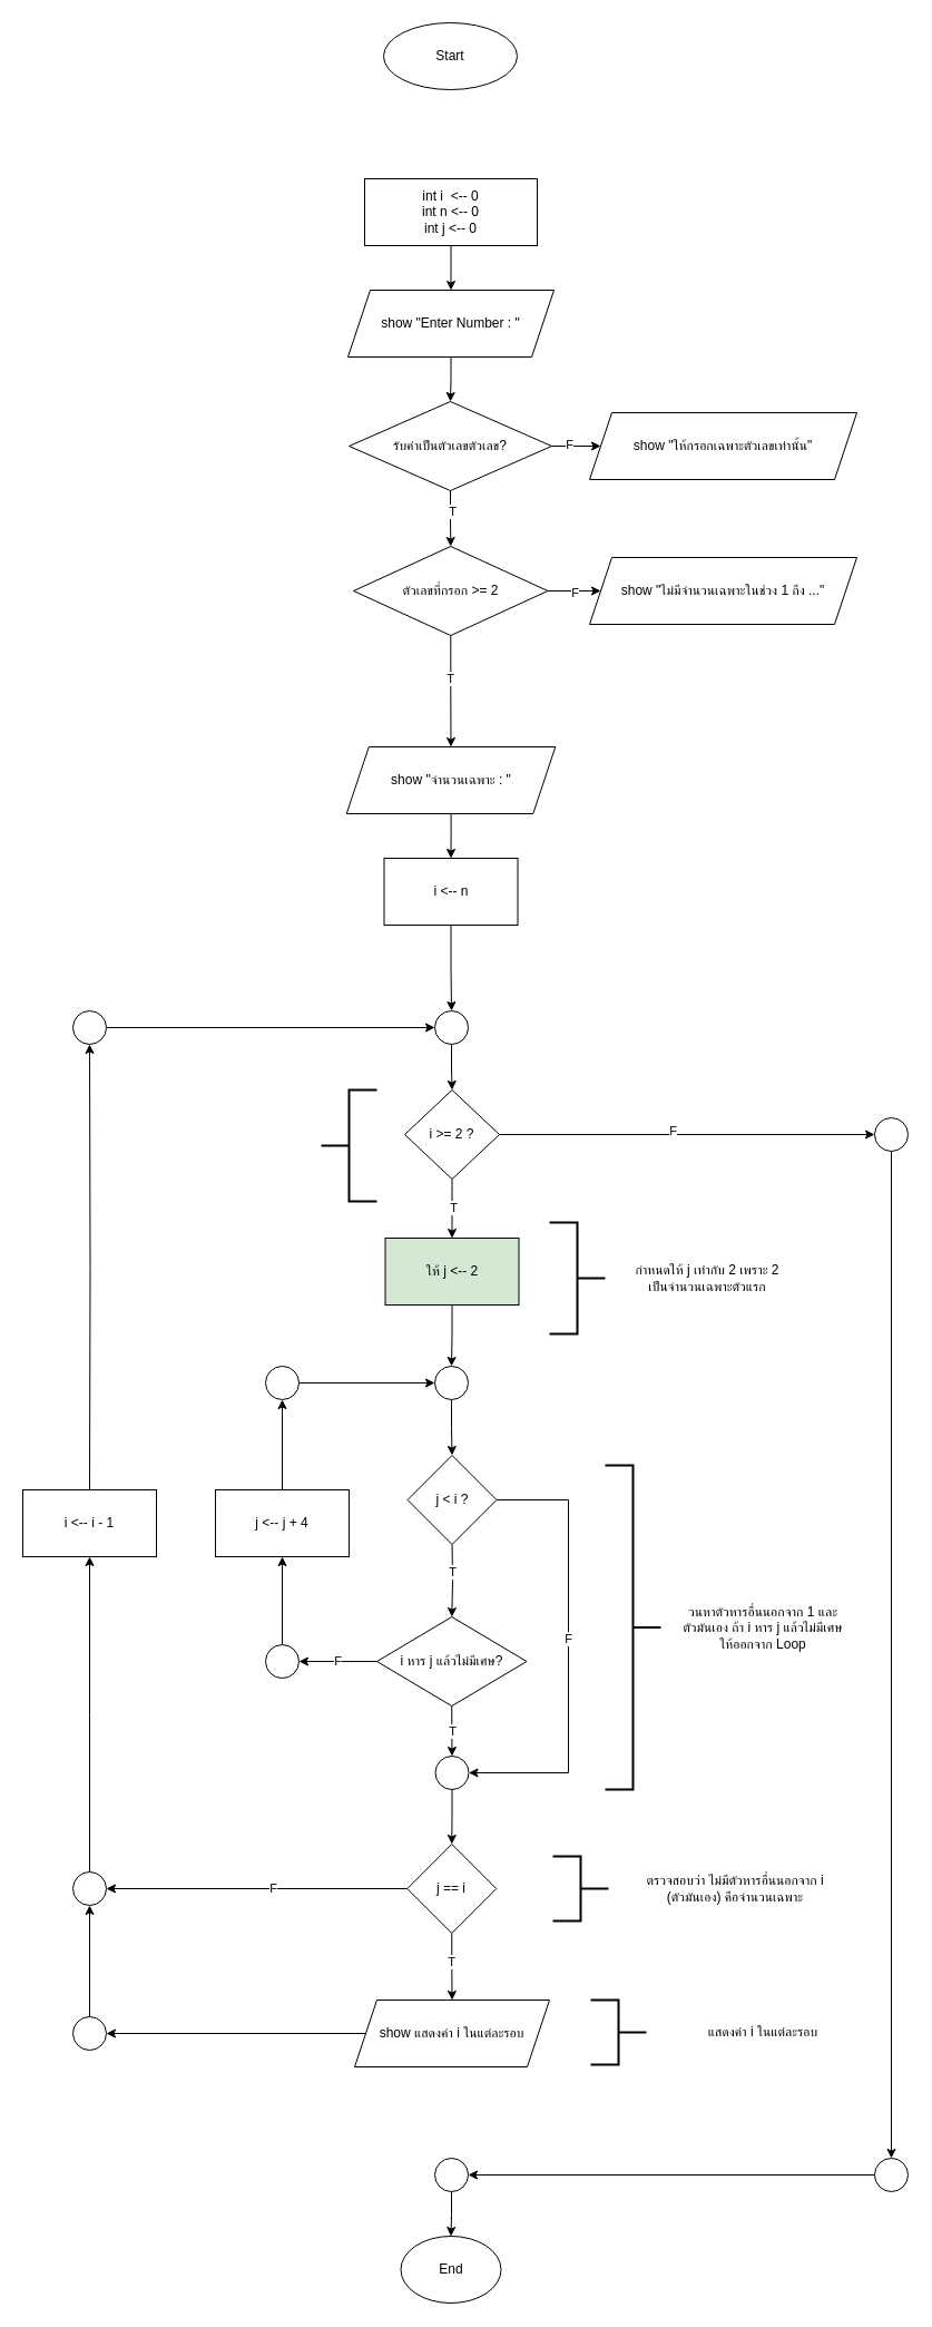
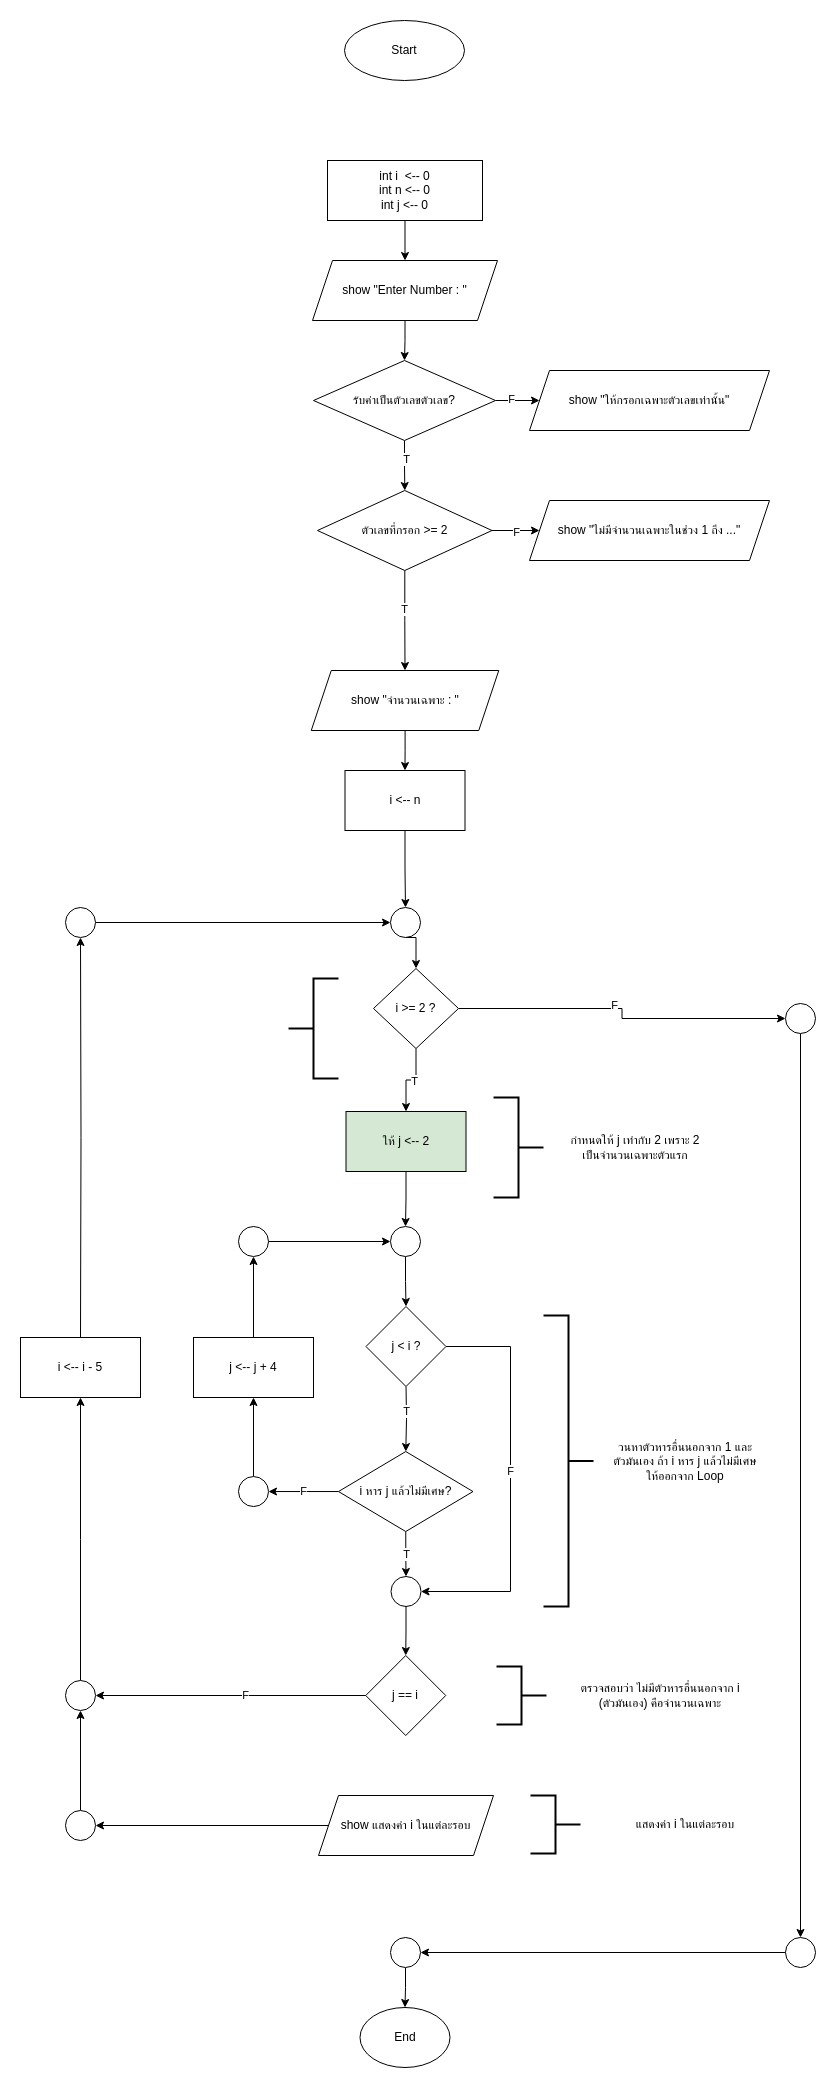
- <mxCell id="29" value="i &amp;gt;= 2 ?" style="rhombus;whiteSpace=wrap;html=1;" vertex="1" parent="1"><mxGeometry x="363" y="978" width="85" height="80" as="geometry" /></mxCell>
+ <mxCell id="29" value="i &amp;gt;= 2 ?" style="rhombus;whiteSpace=wrap;html=1;" vertex="1" parent="1"><mxGeometry x="373" y="968" width="85" height="80" as="geometry" /></mxCell>
- <mxCell id="82" value="i &amp;lt;-- i - 1" style="whiteSpace=wrap;html=1;" vertex="1" parent="1"><mxGeometry x="20" y="1337" width="120" height="60" as="geometry" /></mxCell>
+ <mxCell id="82" value="i &amp;lt;-- i - 5" style="whiteSpace=wrap;html=1;" vertex="1" parent="1"><mxGeometry x="20" y="1337" width="120" height="60" as="geometry" /></mxCell>
- <mxCell id="46" style="edgeStyle=orthogonalEdgeStyle;rounded=0;orthogonalLoop=1;jettySize=auto;html=1;exitX=0.5;exitY=1;exitDx=0;exitDy=0;entryX=0.5;entryY=0;entryDx=0;entryDy=0;" edge="1" parent="1" source="50" target="52"><mxGeometry relative="1" as="geometry" /></mxCell>
- <mxCell id="47" value="T" style="edgeLabel;html=1;align=center;verticalAlign=middle;resizable=0;points=[];" vertex="1" connectable="0" parent="46"><mxGeometry x="-0.177" y="-1" relative="1" as="geometry"><mxPoint as="offset" /></mxGeometry></mxCell>
